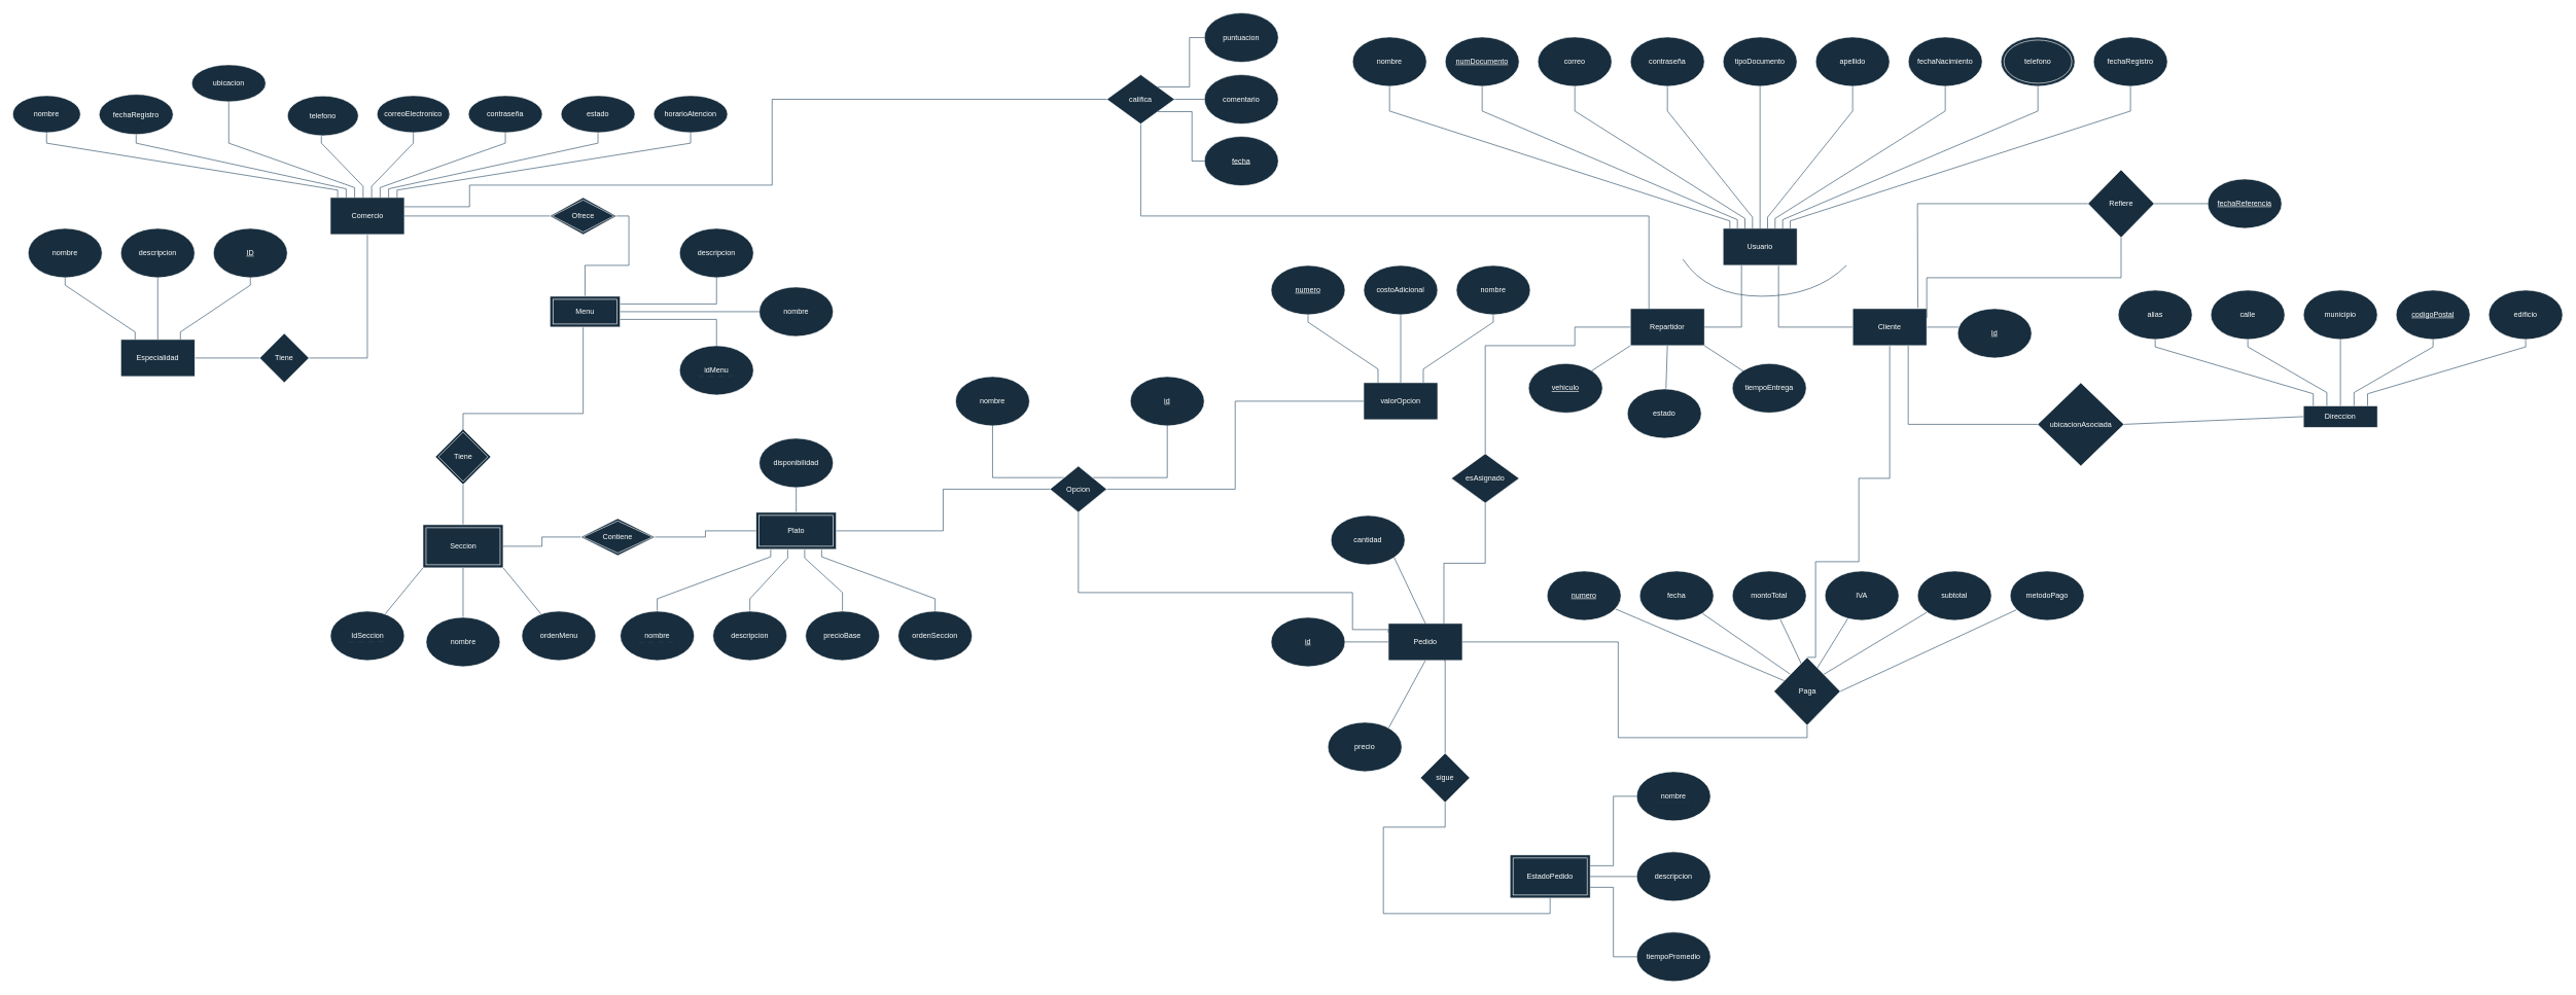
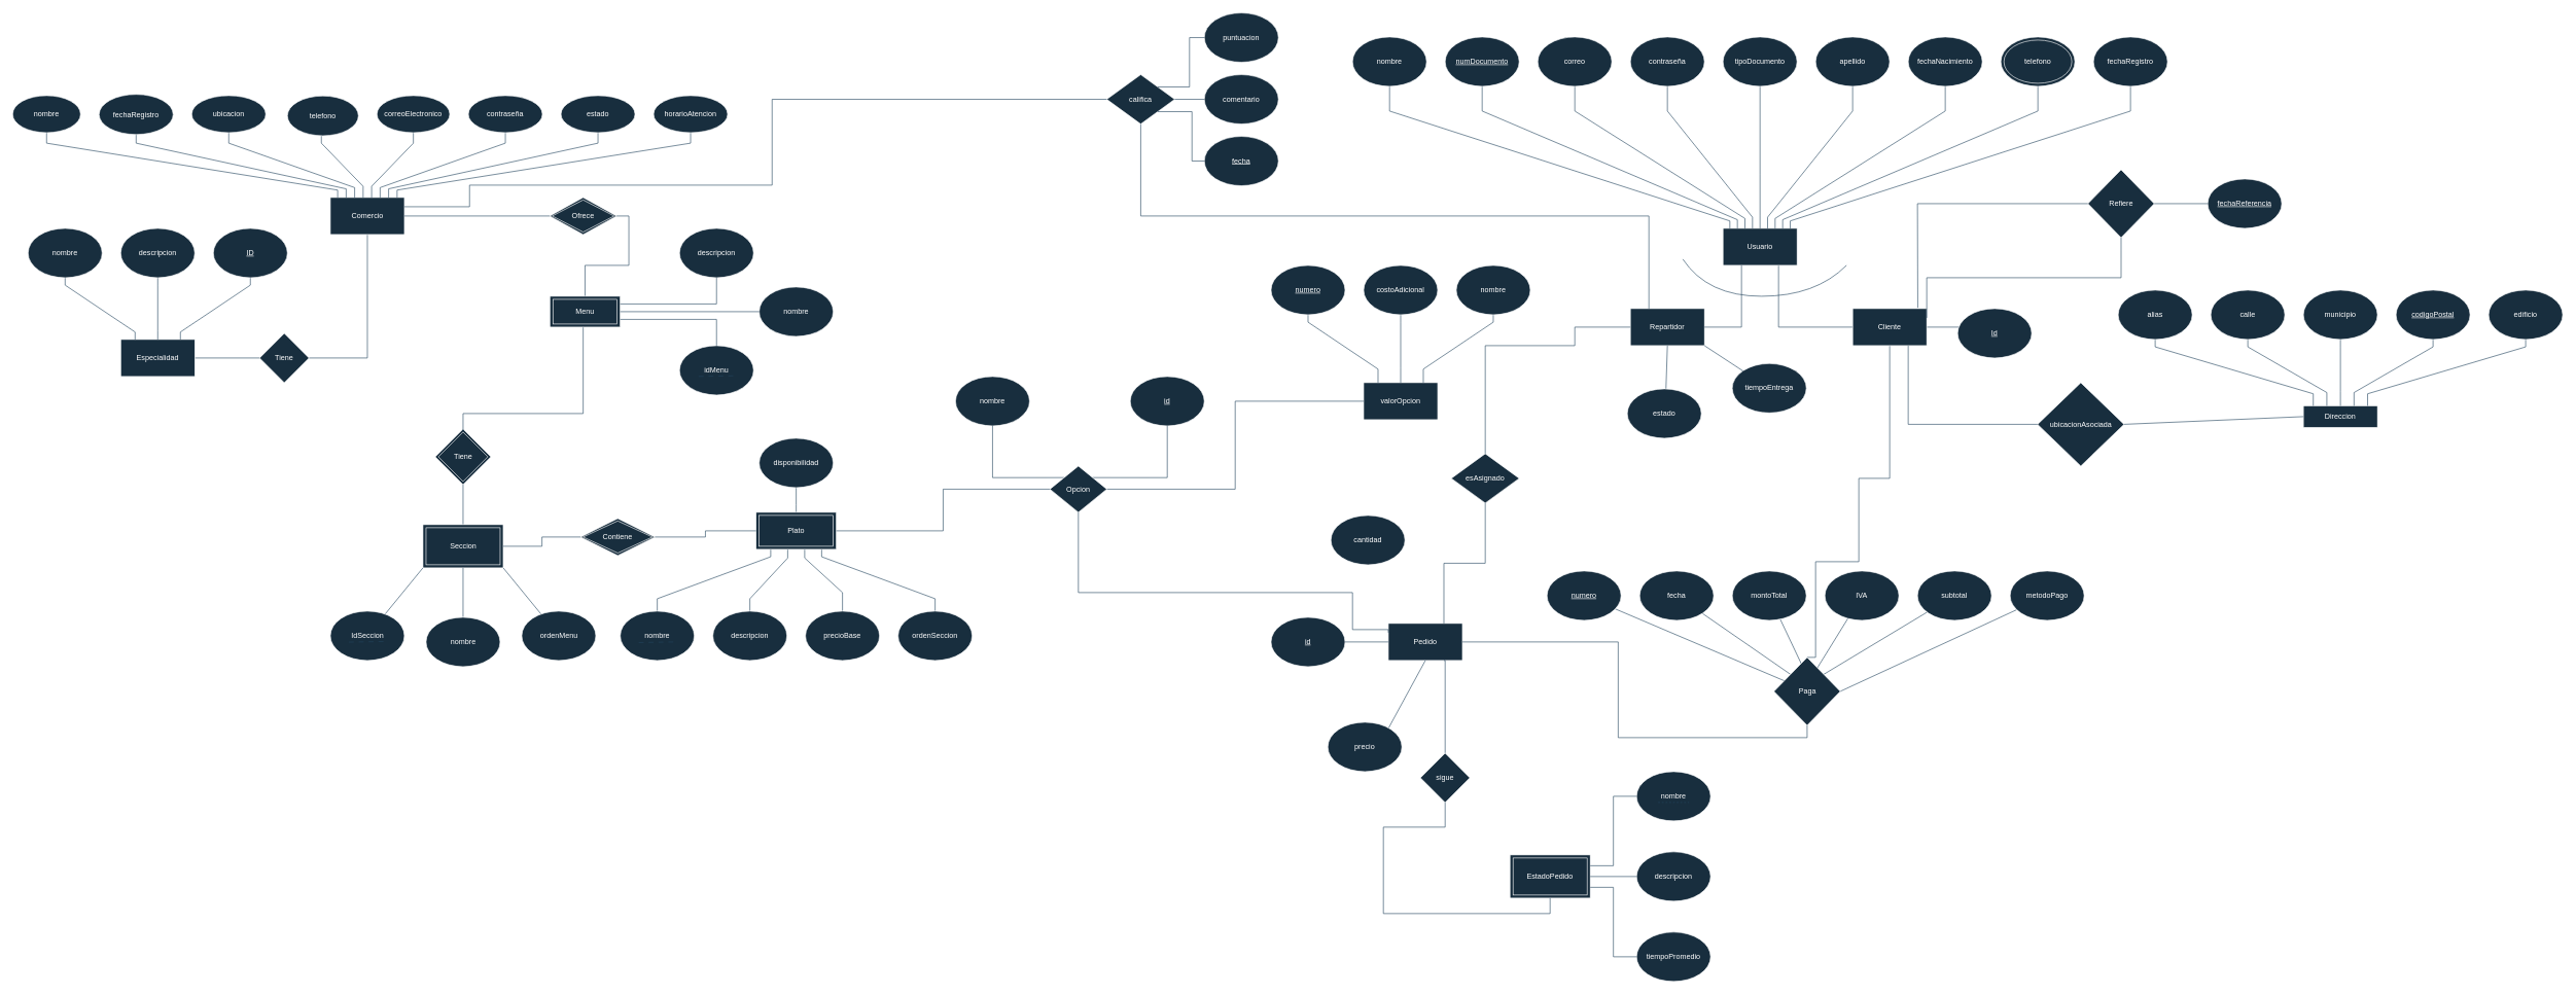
- <mxCell id="14" value="ubicacion" style="ellipse;whiteSpace=wrap;html=1;labelBackgroundColor=none;fillColor=#182E3E;strokeColor=#FFFFFF;fontColor=#FFFFFF;" vertex="1" parent="1"><mxGeometry x="310" y="104" width="120" height="60" as="geometry" /></mxCell>
+ <mxCell id="14" value="ubicacion" style="ellipse;whiteSpace=wrap;html=1;labelBackgroundColor=none;fillColor=#182E3E;strokeColor=#FFFFFF;fontColor=#FFFFFF;" vertex="1" parent="1"><mxGeometry x="310" y="154" width="120" height="60" as="geometry" /></mxCell>
- <mxCell id="87" style="edgeStyle=orthogonalEdgeStyle;rounded=0;orthogonalLoop=1;jettySize=auto;html=1;exitDx=0;exitDy=0;entryDx=0;entryDy=0;noEdgeStyle=1;orthogonal=1;endArrow=none;startFill=0;entryX=0;entryY=1;exitX=1;exitY=0;labelBackgroundColor=none;strokeColor=#23445D;fontColor=default;" edge="1" parent="1" source="88" target="86"><mxGeometry relative="1" as="geometry"><Array as="points" /></mxGeometry></mxCell>
- <mxCell id="88" value="&lt;u&gt;vehiculo&lt;/u&gt;" style="ellipse;whiteSpace=wrap;html=1;labelBackgroundColor=none;fillColor=#182E3E;strokeColor=#FFFFFF;fontColor=#FFFFFF;" vertex="1" parent="1"><mxGeometry x="2475" y="588" width="120" height="80" as="geometry" /></mxCell>
- <mxCell id="165" style="edgeStyle=orthogonalEdgeStyle;rounded=0;orthogonalLoop=1;jettySize=auto;html=1;exitDx=0;exitDy=0;noEdgeStyle=1;orthogonal=1;endArrow=none;startFill=0;exitX=1;exitY=1;entryX=0.5;entryY=0;entryDx=0;entryDy=0;labelBackgroundColor=none;strokeColor=#23445D;fontColor=default;" edge="1" parent="1" source="164" target="79"><mxGeometry relative="1" as="geometry"><mxPoint x="2318" y="1079" as="targetPoint" /><mxPoint x="2198" y="1209" as="sourcePoint" /></mxGeometry></mxCell>
